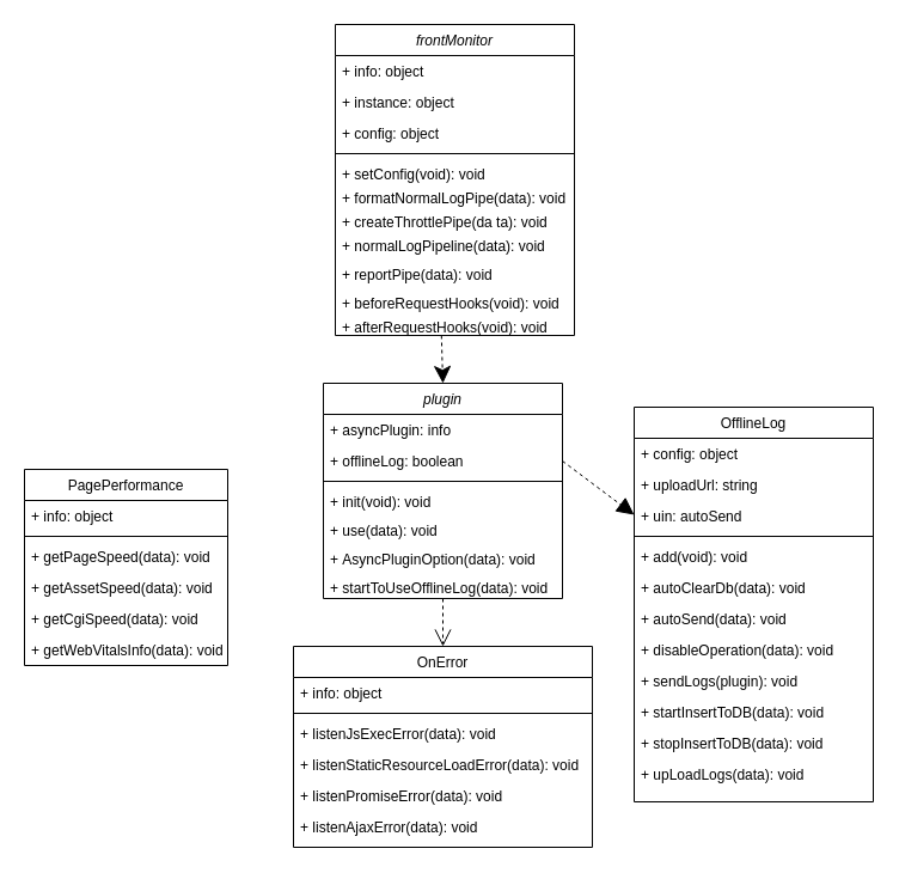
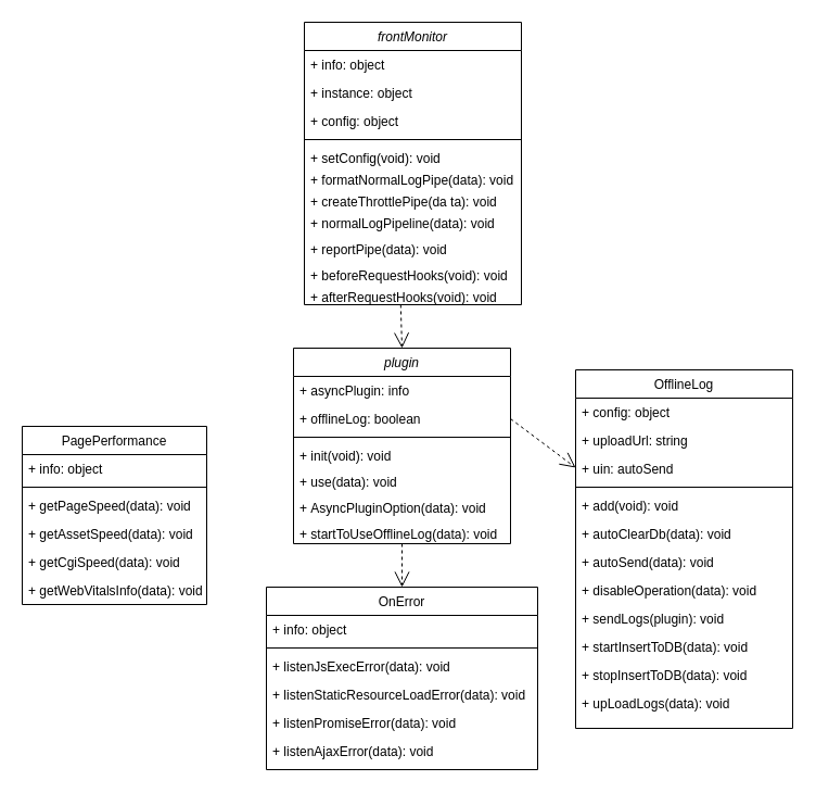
- <mxCell id="51" value="" style="endArrow=classic;endSize=12;dashed=1;html=1;rounded=0;exitX=0.444;exitY=1;exitDx=0;exitDy=0;exitPerimeter=0;entryX=0.5;entryY=0;entryDx=0;entryDy=0;" edge="1" parent="1" source="50" target="29"><mxGeometry width="160" relative="1" as="geometry"><mxPoint x="90" y="218" as="sourcePoint" /><mxPoint x="390" y="208" as="targetPoint" /></mxGeometry></mxCell>
+ <mxCell id="51" value="" style="endArrow=open;endSize=12;dashed=1;html=1;rounded=0;exitX=0.444;exitY=1;exitDx=0;exitDy=0;exitPerimeter=0;entryX=0.5;entryY=0;entryDx=0;entryDy=0;" edge="1" parent="1" source="50" target="29"><mxGeometry width="160" relative="1" as="geometry"><mxPoint x="90" y="218" as="sourcePoint" /><mxPoint x="390" y="208" as="targetPoint" /></mxGeometry></mxCell>
- <mxCell id="38" value="" style="endArrow=block;endSize=12;dashed=1;html=1;rounded=0;exitX=1;exitY=0.5;exitDx=0;exitDy=0;" edge="1" parent="1" source="31" target="16"><mxGeometry width="160" relative="1" as="geometry"><mxPoint x="90" y="218" as="sourcePoint" /><mxPoint x="390" y="208" as="targetPoint" /></mxGeometry></mxCell>
+ <mxCell id="38" value="" style="endArrow=open;endSize=12;dashed=1;html=1;rounded=0;exitX=1;exitY=0.5;exitDx=0;exitDy=0;" edge="1" parent="1" source="31" target="16"><mxGeometry width="160" relative="1" as="geometry"><mxPoint x="90" y="218" as="sourcePoint" /><mxPoint x="390" y="208" as="targetPoint" /></mxGeometry></mxCell>
